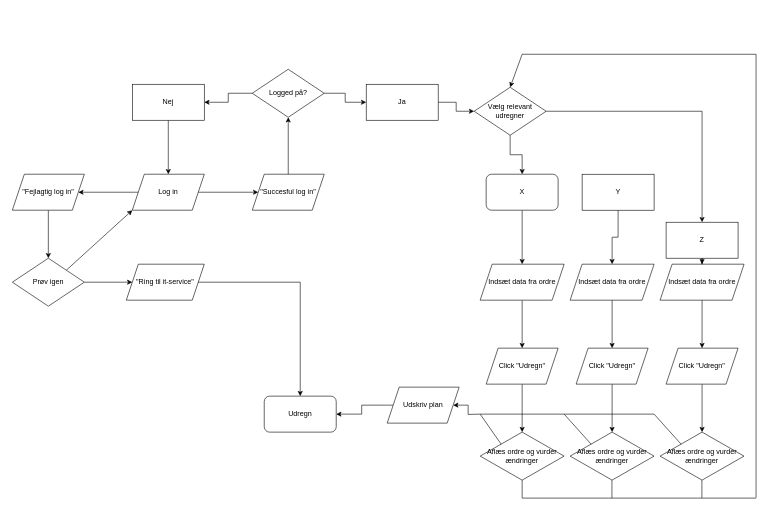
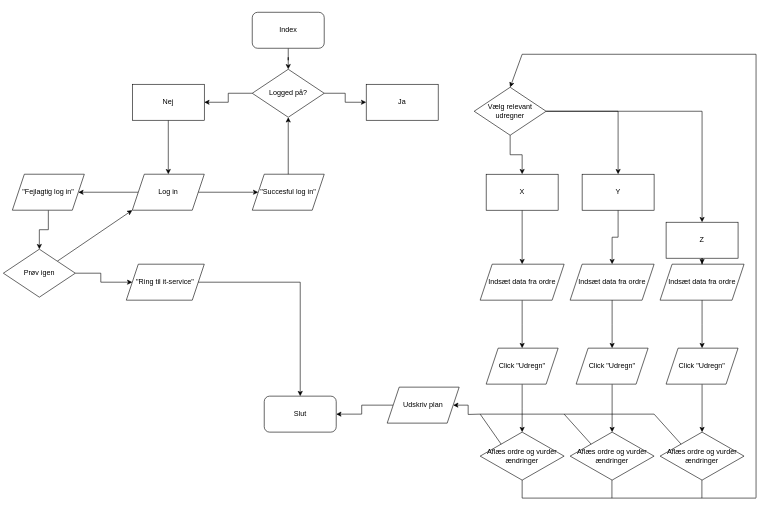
+ <mxCell id="3" value="&lt;div&gt;Index&lt;/div&gt;" style="rounded=1;whiteSpace=wrap;html=1;" vertex="1" parent="1"><mxGeometry x="420" y="20" width="120" height="60" as="geometry" /></mxCell>
+ <mxCell id="2" value="" style="edgeStyle=orthogonalEdgeStyle;rounded=0;orthogonalLoop=1;jettySize=auto;html=1;" edge="1" parent="1" source="3" target="8"><mxGeometry relative="1" as="geometry" /></mxCell>
- <mxCell id="9" value="" style="edgeStyle=orthogonalEdgeStyle;rounded=0;orthogonalLoop=1;jettySize=auto;html=1;" edge="1" parent="1" source="10" target="14"><mxGeometry relative="1" as="geometry" /></mxCell>
+ <mxCell id="11" value="" style="edgeStyle=orthogonalEdgeStyle;rounded=0;orthogonalLoop=1;jettySize=auto;html=1;" edge="1" parent="1" source="14" target="16"><mxGeometry relative="1" as="geometry" /></mxCell>
- <mxCell id="18" value="X" style="whiteSpace=wrap;html=1;rounded=1;" vertex="1" parent="1"><mxGeometry x="810" y="290" width="120" height="60" as="geometry" /></mxCell>
+ <mxCell id="18" value="X" style="whiteSpace=wrap;html=1;" vertex="1" parent="1"><mxGeometry x="810" y="290" width="120" height="60" as="geometry" /></mxCell>
- <mxCell id="54" value="&lt;div&gt;Prøv igen&lt;/div&gt;" style="rhombus;whiteSpace=wrap;html=1;" vertex="1" parent="1"><mxGeometry x="20" y="430" width="120" height="80" as="geometry" /></mxCell>
+ <mxCell id="54" value="&lt;div&gt;Prøv igen&lt;/div&gt;" style="rhombus;whiteSpace=wrap;html=1;" vertex="1" parent="1"><mxGeometry x="5" y="415" width="120" height="80" as="geometry" /></mxCell>
- <mxCell id="52" value="Udregn" style="rounded=1;whiteSpace=wrap;html=1;sketch=0;pointerEvents=1;resizable=0;" vertex="1" parent="1"><mxGeometry x="440" y="660" width="120" height="60" as="geometry" /></mxCell>
+ <mxCell id="52" value="Slut" style="rounded=1;whiteSpace=wrap;html=1;sketch=0;pointerEvents=1;resizable=0;" vertex="1" parent="1"><mxGeometry x="440" y="660" width="120" height="60" as="geometry" /></mxCell>
